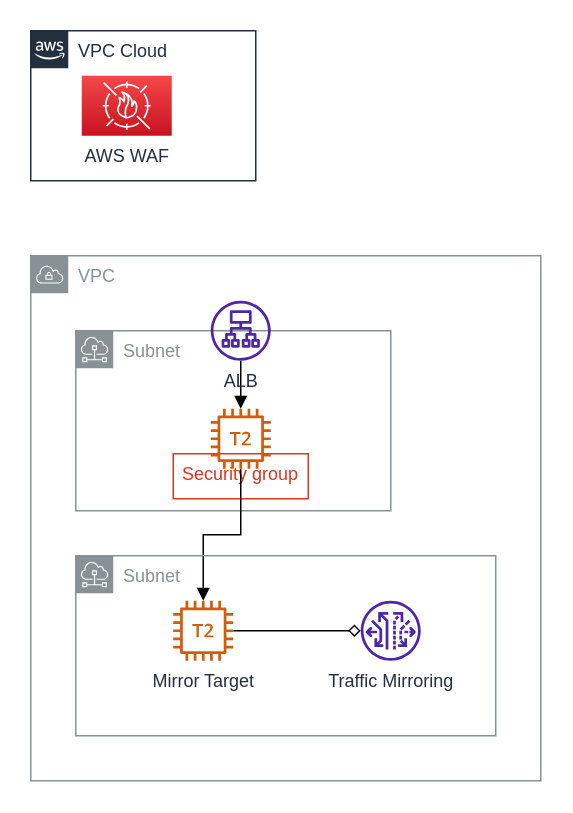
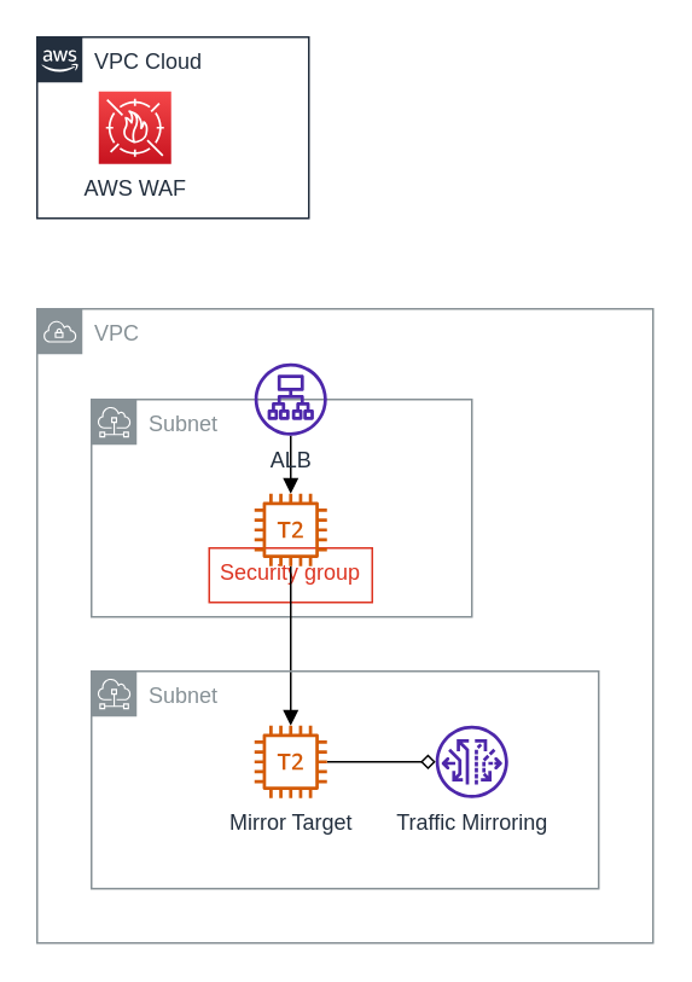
- <mxCell id="3" value="AWS WAF" style="sketch=0;points=[[0,0,0],[0.25,0,0],[0.5,0,0],[0.75,0,0],[1,0,0],[0,1,0],[0.25,1,0],[0.5,1,0],[0.75,1,0],[1,1,0],[0,0.25,0],[0,0.5,0],[0,0.75,0],[1,0.25,0],[1,0.5,0],[1,0.75,0]];outlineConnect=0;fontColor=#232F3E;gradientColor=#F54749;gradientDirection=north;fillColor=#C7131F;strokeColor=#ffffff;dashed=0;verticalLabelPosition=bottom;verticalAlign=top;align=center;html=1;fontSize=12;fontStyle=0;aspect=fixed;shape=mxgraph.aws4.resourceIcon;resIcon=mxgraph.aws4.waf;" vertex="1" parent="2"><mxGeometry x="34" y="30" width="60" height="40" as="geometry" /></mxCell>
+ <mxCell id="3" value="AWS WAF" style="sketch=0;points=[[0,0,0],[0.25,0,0],[0.5,0,0],[0.75,0,0],[1,0,0],[0,1,0],[0.25,1,0],[0.5,1,0],[0.75,1,0],[1,1,0],[0,0.25,0],[0,0.5,0],[0,0.75,0],[1,0.25,0],[1,0.5,0],[1,0.75,0]];outlineConnect=0;fontColor=#232F3E;gradientColor=#F54749;gradientDirection=north;fillColor=#C7131F;strokeColor=#ffffff;dashed=0;verticalLabelPosition=bottom;verticalAlign=top;align=center;html=1;fontSize=12;fontStyle=0;aspect=fixed;shape=mxgraph.aws4.resourceIcon;resIcon=mxgraph.aws4.waf;" vertex="1" parent="2"><mxGeometry x="34" y="30" width="40" height="40" as="geometry" /></mxCell>
- <mxCell id="14" value="Mirror Target" style="sketch=0;outlineConnect=0;fontColor=#232F3E;gradientColor=none;fillColor=#D45B07;strokeColor=none;dashed=0;verticalLabelPosition=bottom;verticalAlign=top;align=center;html=1;fontSize=12;fontStyle=0;aspect=fixed;pointerEvents=1;shape=mxgraph.aws4.t2_instance;" vertex="1" parent="1"><mxGeometry x="115" y="400" width="40" height="40" as="geometry" /></mxCell>
+ <mxCell id="14" value="Mirror Target" style="sketch=0;outlineConnect=0;fontColor=#232F3E;gradientColor=none;fillColor=#D45B07;strokeColor=none;dashed=0;verticalLabelPosition=bottom;verticalAlign=top;align=center;html=1;fontSize=12;fontStyle=0;aspect=fixed;pointerEvents=1;shape=mxgraph.aws4.t2_instance;" vertex="1" parent="1"><mxGeometry x="140" y="400" width="40" height="40" as="geometry" /></mxCell>
